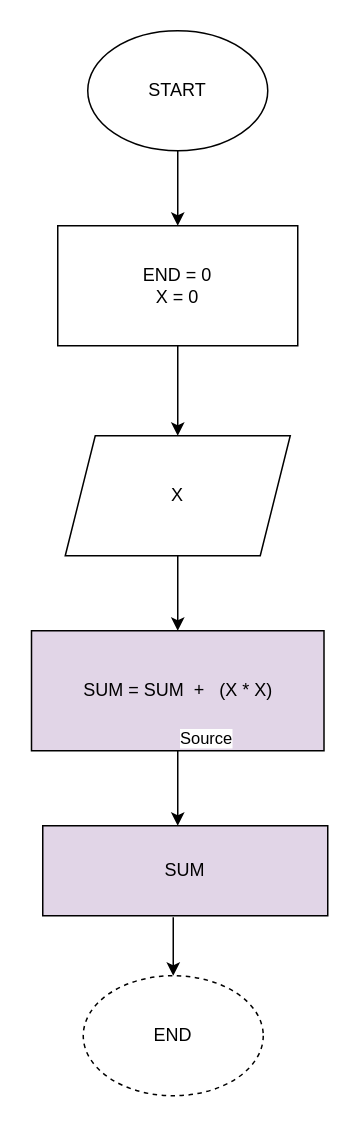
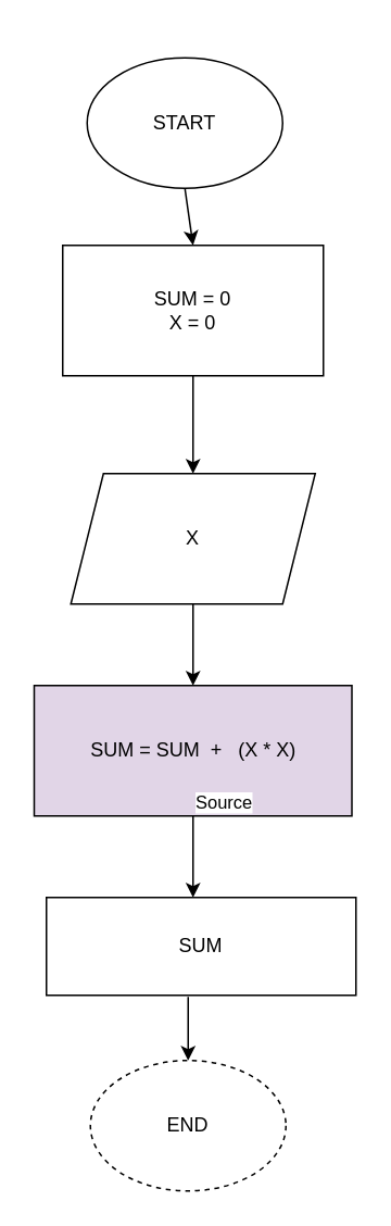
- <mxCell id="2" value="START" style="ellipse;whiteSpace=wrap;html=1;" vertex="1" parent="1"><mxGeometry x="58" y="20" width="120" height="80" as="geometry" /></mxCell>
+ <mxCell id="2" value="START" style="ellipse;whiteSpace=wrap;html=1;" vertex="1" parent="1"><mxGeometry x="53" y="35" width="120" height="80" as="geometry" /></mxCell>
- <mxCell id="4" value="END = 0&lt;br&gt;X = 0" style="rounded=0;whiteSpace=wrap;html=1;" vertex="1" parent="1"><mxGeometry x="38" y="150" width="160" height="80" as="geometry" /></mxCell>
+ <mxCell id="4" value="SUM = 0&lt;br&gt;X = 0" style="rounded=0;whiteSpace=wrap;html=1;" vertex="1" parent="1"><mxGeometry x="38" y="150" width="160" height="80" as="geometry" /></mxCell>
- <mxCell id="11" value="SUM&lt;br&gt;" style="rounded=0;whiteSpace=wrap;html=1;fillColor=#e1d5e7;" vertex="1" parent="1"><mxGeometry x="28" y="550" width="190" height="60" as="geometry" /></mxCell>
+ <mxCell id="11" value="SUM&lt;br&gt;" style="rounded=0;whiteSpace=wrap;html=1;" vertex="1" parent="1"><mxGeometry x="28" y="550" width="190" height="60" as="geometry" /></mxCell>
